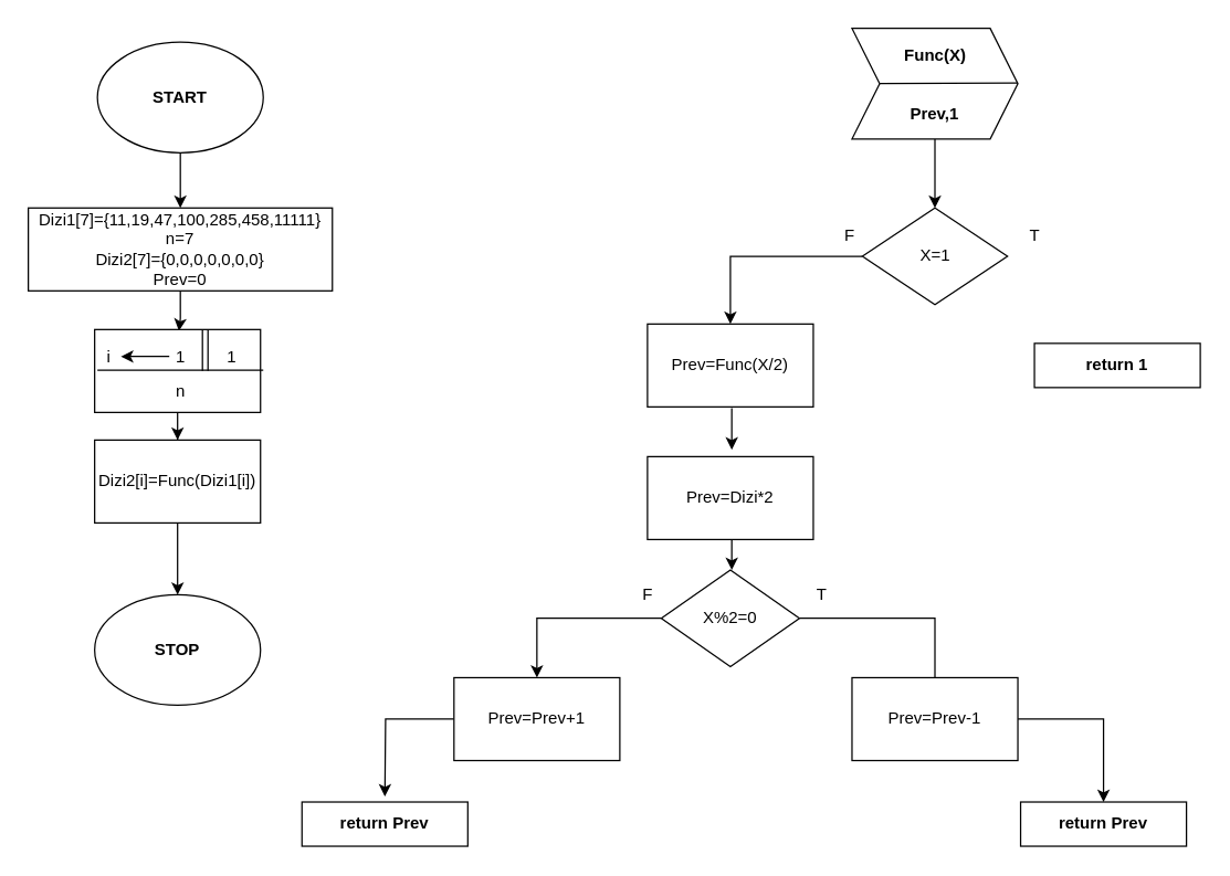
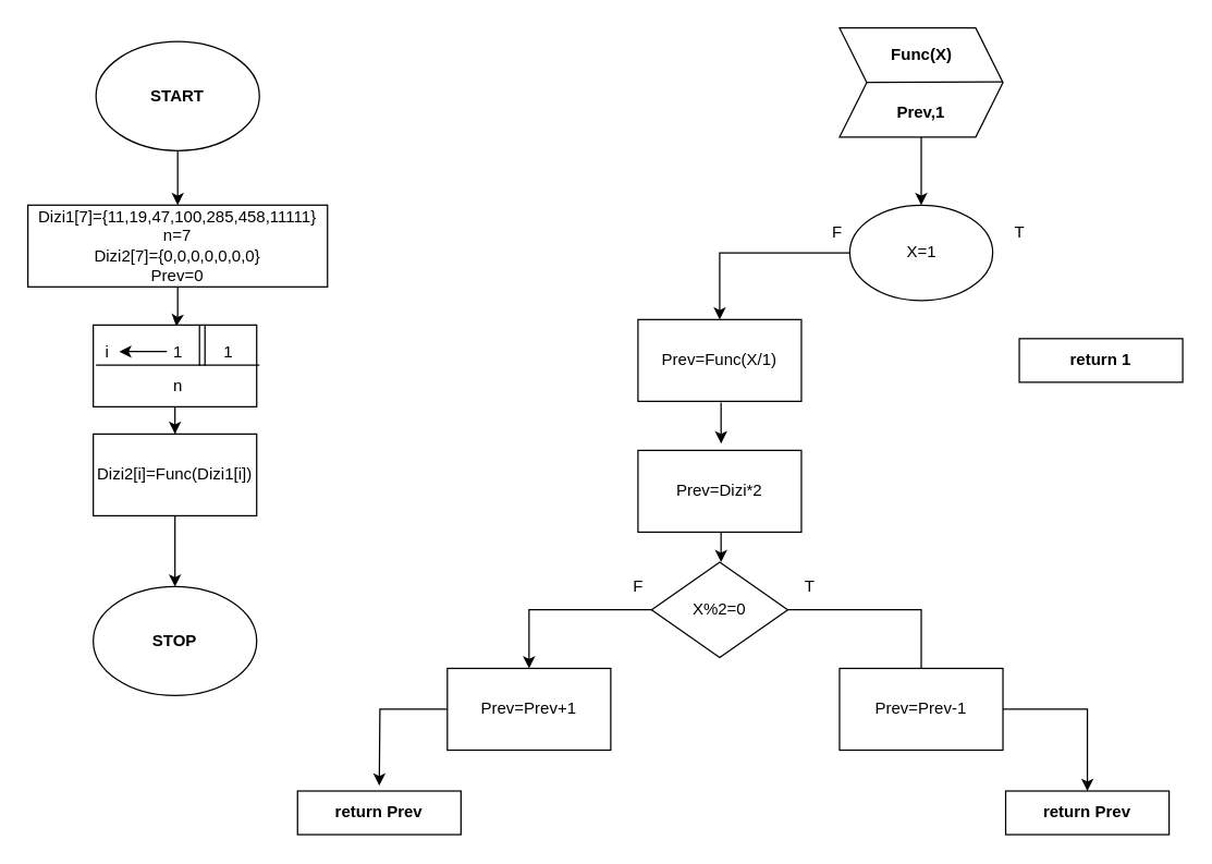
- <mxCell id="21" value="X=1" style="rhombus;whiteSpace=wrap;html=1;" vertex="1" parent="1"><mxGeometry x="623.5" y="150" width="105" height="70" as="geometry" /></mxCell>
+ <mxCell id="21" value="X=1" style="ellipse;whiteSpace=wrap;html=1;" vertex="1" parent="1"><mxGeometry x="623.5" y="150" width="105" height="70" as="geometry" /></mxCell>
- <mxCell id="23" value="Prev=Func(X/2)" style="rounded=0;whiteSpace=wrap;html=1;" vertex="1" parent="1"><mxGeometry x="468" y="234" width="120" height="60" as="geometry" /></mxCell>
+ <mxCell id="23" value="Prev=Func(X/1)" style="rounded=0;whiteSpace=wrap;html=1;" vertex="1" parent="1"><mxGeometry x="468" y="234" width="120" height="60" as="geometry" /></mxCell>
